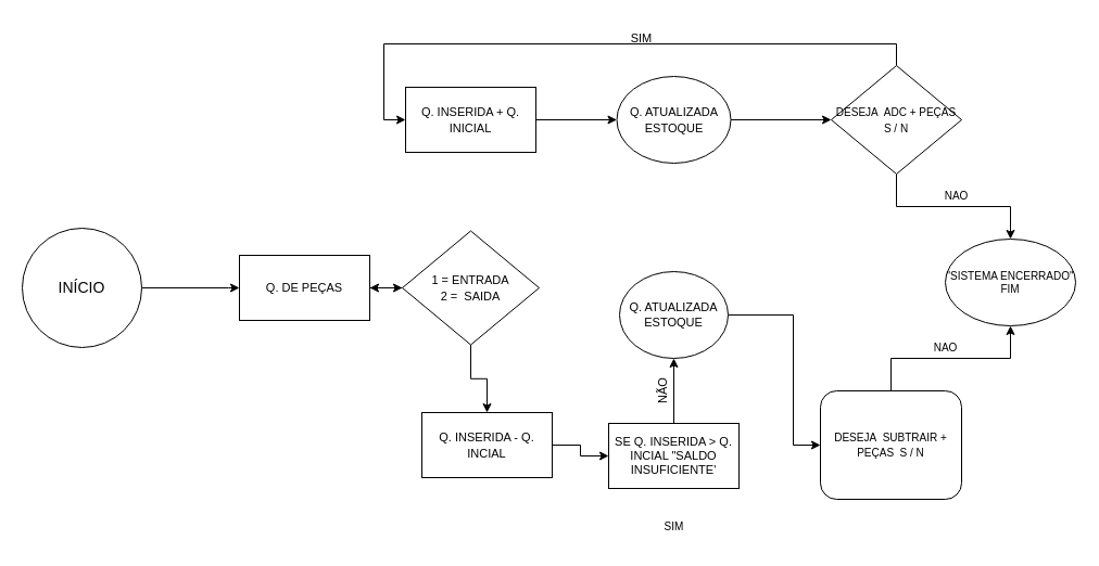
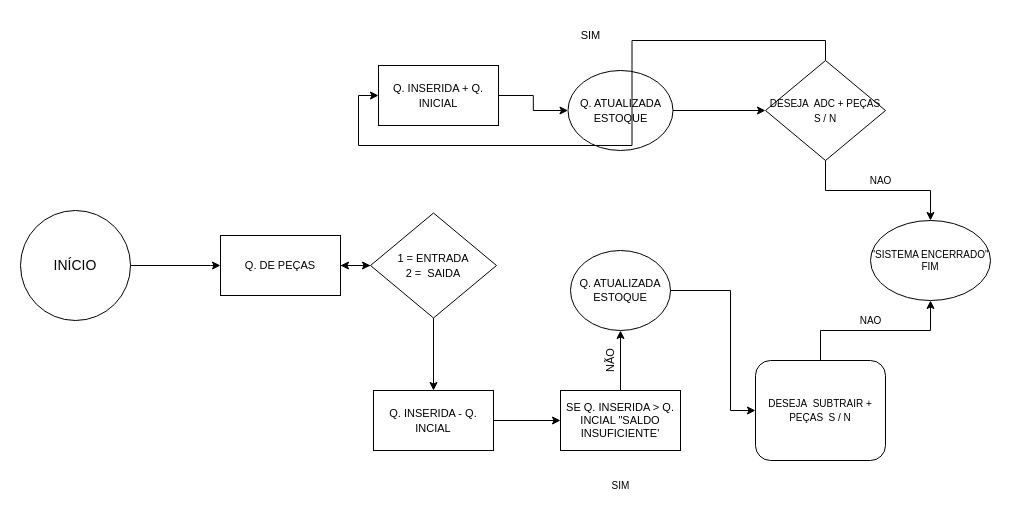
- <mxCell id="10" value="&lt;font style=&quot;font-size: 11px;&quot;&gt;Q. INSERIDA + Q. INICIAL&lt;/font&gt;" style="whiteSpace=wrap;html=1;shadow=0;" vertex="1" parent="1"><mxGeometry x="373" y="80" width="120" height="60" as="geometry" /></mxCell>
+ <mxCell id="10" value="&lt;font style=&quot;font-size: 11px;&quot;&gt;Q. INSERIDA + Q. INICIAL&lt;/font&gt;" style="whiteSpace=wrap;html=1;shadow=0;" vertex="1" parent="1"><mxGeometry x="378" y="65" width="120" height="60" as="geometry" /></mxCell>
- <mxCell id="12" value="&lt;font style=&quot;font-size: 11px;&quot;&gt;Q. INSERIDA - Q. INCIAL&lt;/font&gt;" style="whiteSpace=wrap;html=1;shadow=0;" vertex="1" parent="1"><mxGeometry x="388" y="380" width="120" height="60" as="geometry" /></mxCell>
+ <mxCell id="12" value="&lt;font style=&quot;font-size: 11px;&quot;&gt;Q. INSERIDA - Q. INCIAL&lt;/font&gt;" style="whiteSpace=wrap;html=1;shadow=0;" vertex="1" parent="1"><mxGeometry x="373" y="390" width="120" height="60" as="geometry" /></mxCell>
